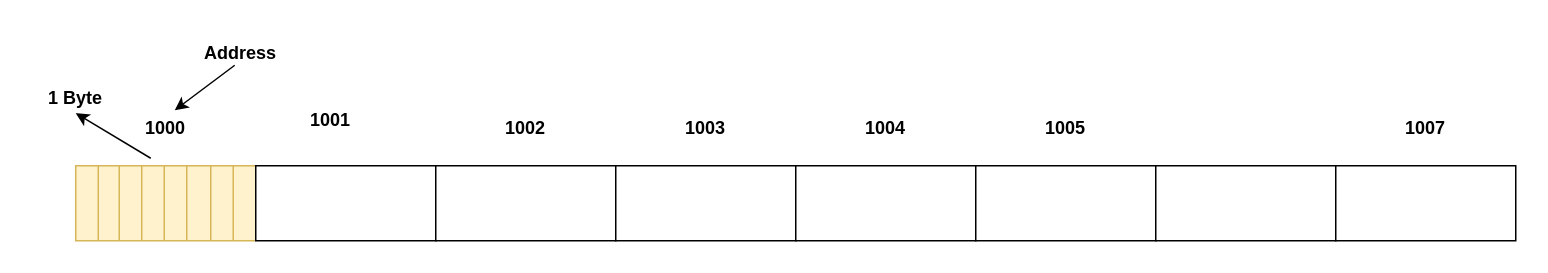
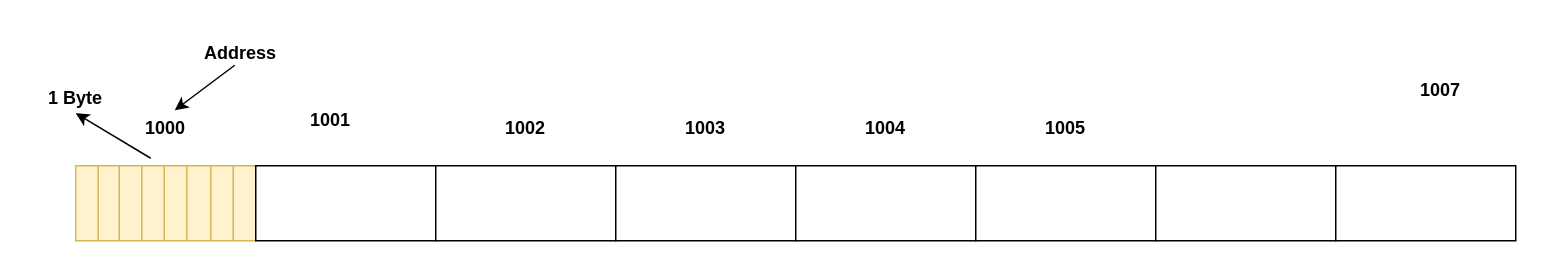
- <mxCell id="16" value="1007" style="text;html=1;strokeColor=none;fillColor=none;align=center;verticalAlign=middle;whiteSpace=wrap;rounded=0;fontStyle=1" vertex="1" parent="1"><mxGeometry x="920" y="70" width="60" height="30" as="geometry" /></mxCell>
+ <mxCell id="16" value="1007" style="text;html=1;strokeColor=none;fillColor=none;align=center;verticalAlign=middle;whiteSpace=wrap;rounded=0;fontStyle=1" vertex="1" parent="1"><mxGeometry x="930" y="45" width="60" height="30" as="geometry" /></mxCell>
